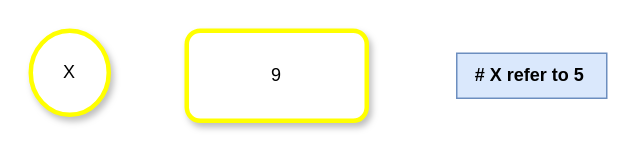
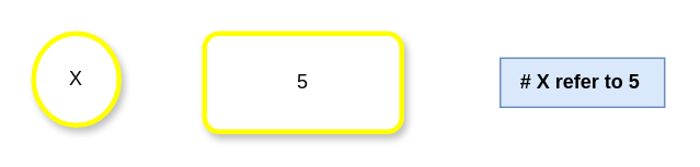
- <mxCell id="2" value="9" style="rounded=1;whiteSpace=wrap;html=1;gradientColor=none;strokeColor=#FFFF00;strokeWidth=3;shadow=1;" parent="1" vertex="1"><mxGeometry x="124" y="20" width="120" height="60" as="geometry" /></mxCell>
+ <mxCell id="2" value="5" style="rounded=1;whiteSpace=wrap;html=1;gradientColor=none;strokeColor=#FFFF00;strokeWidth=3;shadow=1;" parent="1" vertex="1"><mxGeometry x="124" y="20" width="120" height="60" as="geometry" /></mxCell>
